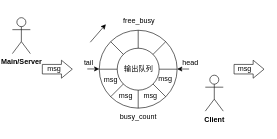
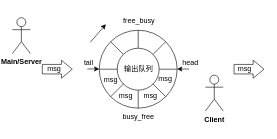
- <mxCell id="22" value="busy_count" style="text;html=1;align=center;verticalAlign=middle;resizable=0;points=[];autosize=1;strokeColor=none;fillColor=none;" vertex="1" parent="1"><mxGeometry x="190" y="180" width="80" height="30" as="geometry" /></mxCell>
+ <mxCell id="22" value="busy_free" style="text;html=1;align=center;verticalAlign=middle;resizable=0;points=[];autosize=1;strokeColor=none;fillColor=none;" vertex="1" parent="1"><mxGeometry x="190" y="180" width="80" height="30" as="geometry" /></mxCell>
